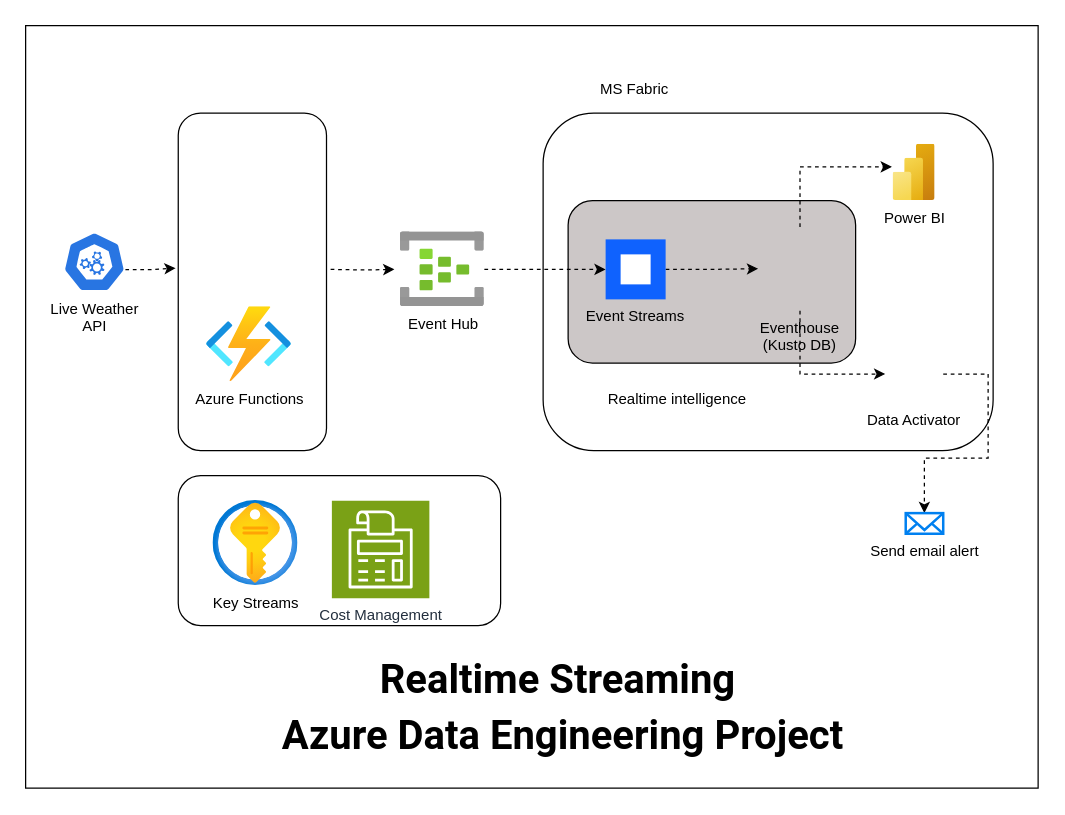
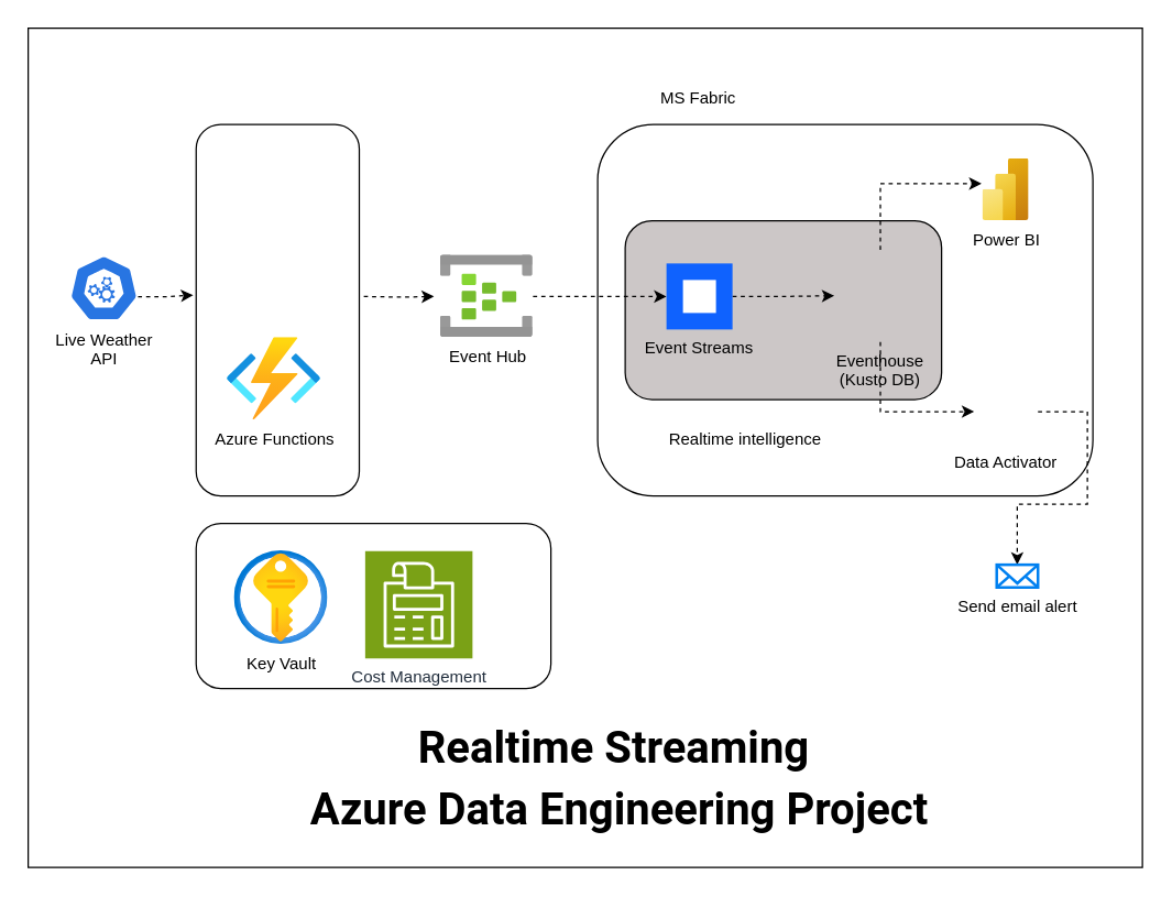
- <mxCell id="25" value="Key Streams" style="image;aspect=fixed;html=1;points=[];align=center;fontSize=12;image=img/lib/azure2/security/Key_Vaults.svg;" parent="1" vertex="1"><mxGeometry x="170" y="400" width="68" height="68" as="geometry" /></mxCell>
+ <mxCell id="25" value="Key Vault" style="image;aspect=fixed;html=1;points=[];align=center;fontSize=12;image=img/lib/azure2/security/Key_Vaults.svg;" parent="1" vertex="1"><mxGeometry x="170" y="400" width="68" height="68" as="geometry" /></mxCell>
